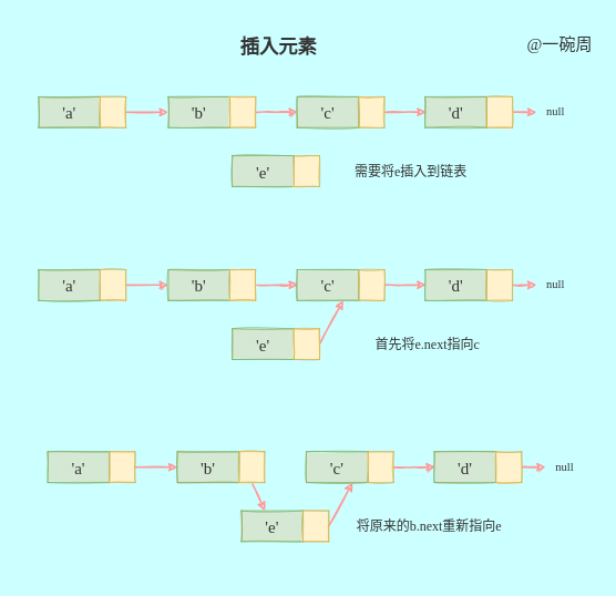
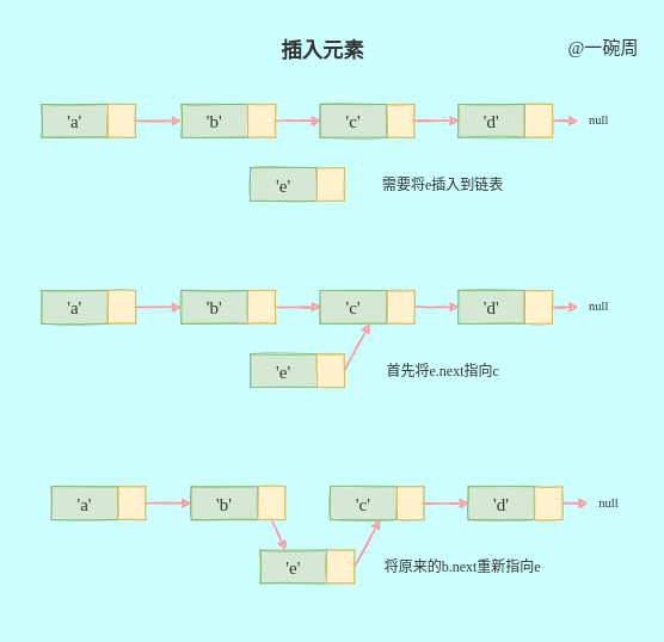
- <mxCell id="17" value="&lt;h1&gt;&lt;font style=&quot;font-size: 23px&quot;&gt;插入元素&lt;/font&gt;&lt;/h1&gt;" style="text;html=1;strokeColor=none;fillColor=none;spacing=5;spacingTop=-47;whiteSpace=wrap;overflow=hidden;rounded=0;sketch=1;fillStyle=solid;fontFamily=Comic Sans MS;fontSize=20;fontColor=#333333;" vertex="1" parent="1"><mxGeometry x="284" y="30" width="172" height="39" as="geometry" /></mxCell>
+ <mxCell id="17" value="&lt;h1&gt;&lt;font style=&quot;font-size: 23px&quot;&gt;插入元素&lt;/font&gt;&lt;/h1&gt;" style="text;html=1;strokeColor=none;fillColor=none;spacing=5;spacingTop=-47;whiteSpace=wrap;overflow=hidden;rounded=0;sketch=1;fillStyle=solid;fontFamily=Comic Sans MS;fontSize=20;fontColor=#333333;" vertex="1" parent="1"><mxGeometry x="309" y="30" width="172" height="39" as="geometry" /></mxCell>
- <mxCell id="37" value="首先将e.next指向c" style="text;html=1;strokeColor=none;fillColor=none;align=center;verticalAlign=middle;whiteSpace=wrap;rounded=0;sketch=1;fillStyle=auto;fontFamily=Comic Sans MS;fontSize=16;fontColor=#333333;" vertex="1" parent="1"><mxGeometry x="432" y="391.5" width="164" height="30" as="geometry" /></mxCell>
+ <mxCell id="37" value="首先将e.next指向c" style="text;html=1;strokeColor=none;fillColor=none;align=center;verticalAlign=middle;whiteSpace=wrap;rounded=0;sketch=1;fillStyle=auto;fontFamily=Comic Sans MS;fontSize=16;fontColor=#333333;" vertex="1" parent="1"><mxGeometry x="412" y="391.5" width="164" height="30" as="geometry" /></mxCell>
